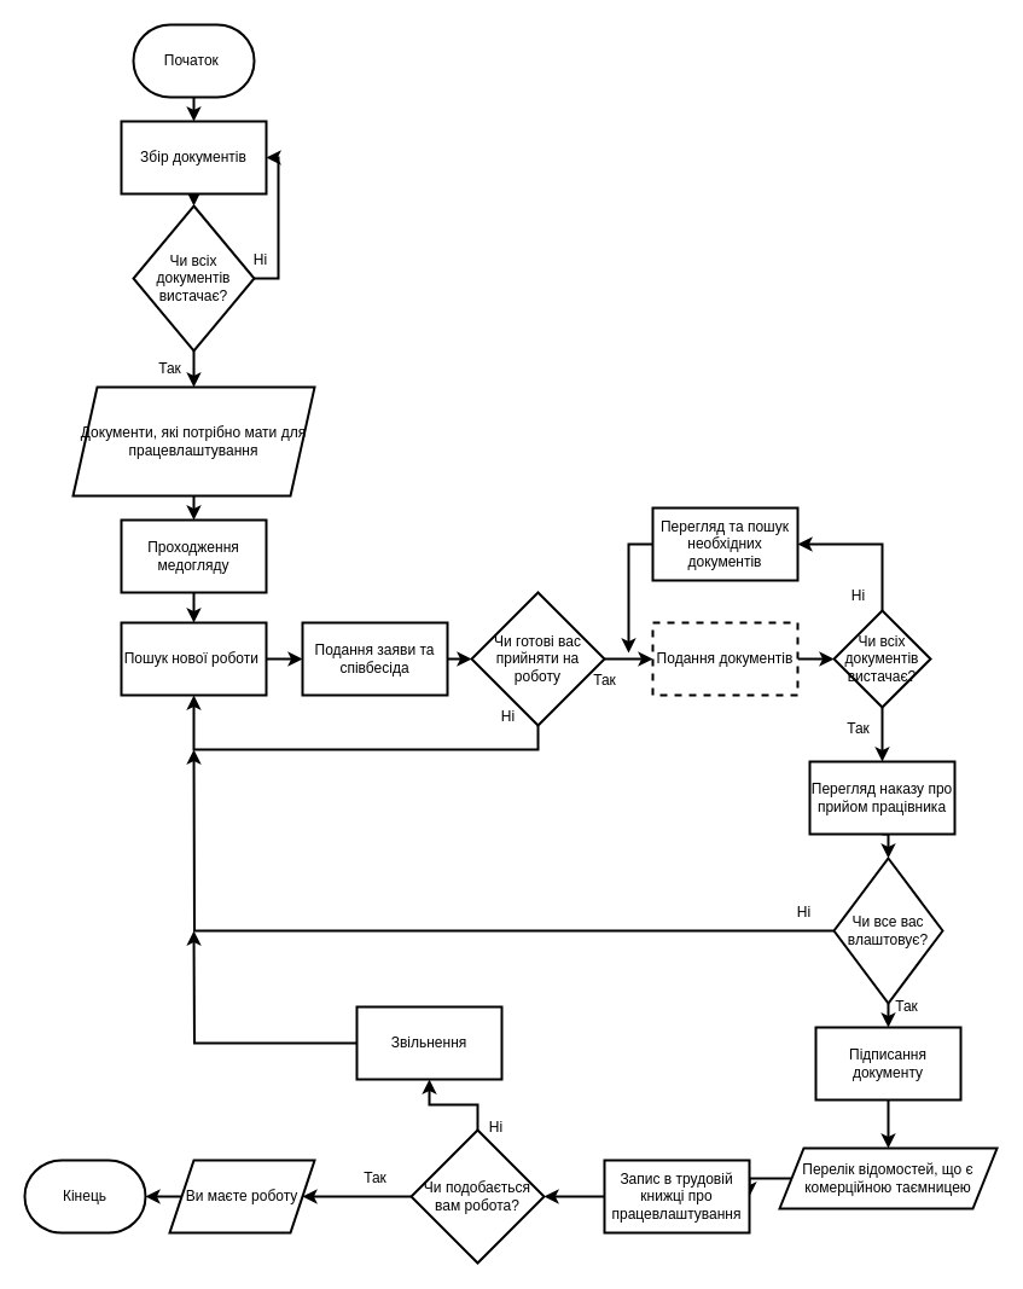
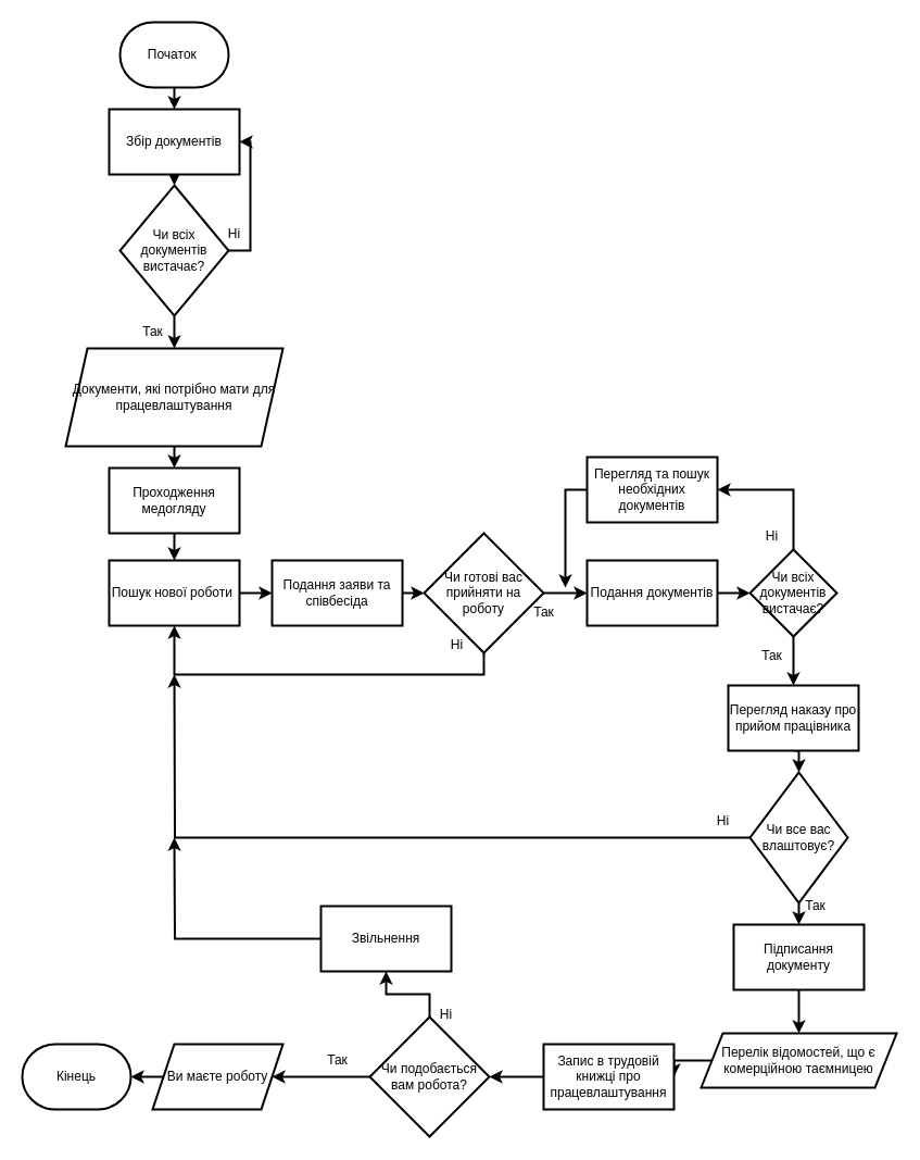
- <mxCell id="25" value="Подання документів" style="whiteSpace=wrap;html=1;strokeWidth=2;dashed=1;" vertex="1" parent="1"><mxGeometry x="540" y="515" width="120" height="60" as="geometry" /></mxCell>
+ <mxCell id="25" value="Подання документів" style="whiteSpace=wrap;html=1;strokeWidth=2;" vertex="1" parent="1"><mxGeometry x="540" y="515" width="120" height="60" as="geometry" /></mxCell>
